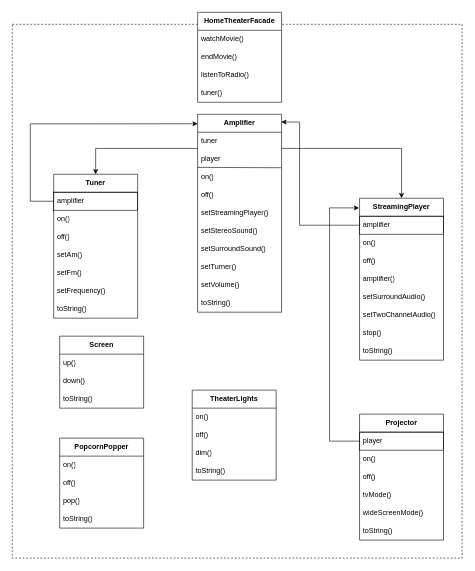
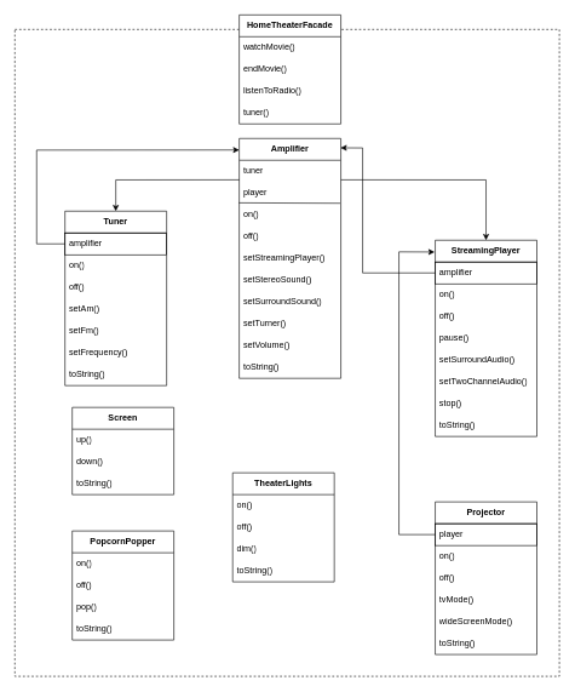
- <mxCell id="27" value="amplifier()" style="text;strokeColor=none;fillColor=none;align=left;verticalAlign=middle;spacingLeft=4;spacingRight=4;overflow=hidden;points=[[0,0.5],[1,0.5]];portConstraint=eastwest;rotatable=0;whiteSpace=wrap;html=1;" parent="23" vertex="1"><mxGeometry y="120" width="140" height="30" as="geometry" /></mxCell>
+ <mxCell id="27" value="pause()" style="text;strokeColor=none;fillColor=none;align=left;verticalAlign=middle;spacingLeft=4;spacingRight=4;overflow=hidden;points=[[0,0.5],[1,0.5]];portConstraint=eastwest;rotatable=0;whiteSpace=wrap;html=1;" parent="23" vertex="1"><mxGeometry y="120" width="140" height="30" as="geometry" /></mxCell>
